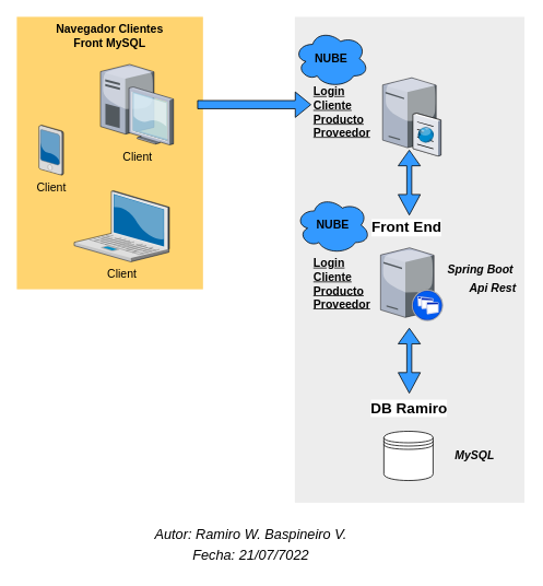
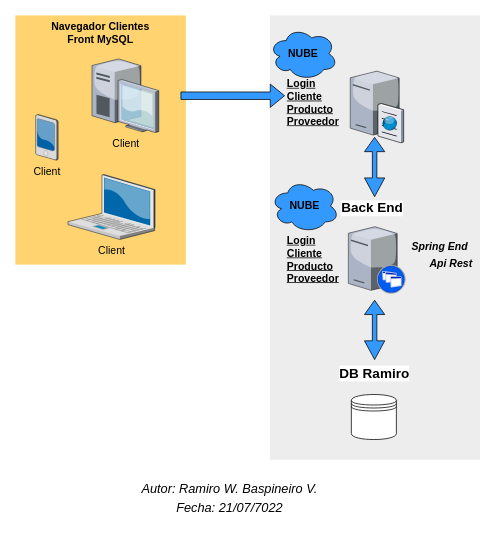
- <mxCell id="11" value="&lt;font style=&quot;font-size: 18px;&quot;&gt;&lt;b style=&quot;font-size: 18px;&quot;&gt;Front End&lt;/b&gt;&lt;/font&gt;" style="text;html=1;resizable=0;autosize=1;align=center;verticalAlign=middle;points=[];fillColor=none;strokeColor=none;rounded=0;fontSize=18;labelBackgroundColor=#FFFFFF;" vertex="1" parent="1"><mxGeometry x="439.5" y="257" width="110" height="40" as="geometry" /></mxCell>
+ <mxCell id="11" value="&lt;font style=&quot;font-size: 18px;&quot;&gt;&lt;b style=&quot;font-size: 18px;&quot;&gt;Back End&lt;/b&gt;&lt;/font&gt;" style="text;html=1;resizable=0;autosize=1;align=center;verticalAlign=middle;points=[];fillColor=none;strokeColor=none;rounded=0;fontSize=18;labelBackgroundColor=#FFFFFF;" vertex="1" parent="1"><mxGeometry x="439.5" y="257" width="110" height="40" as="geometry" /></mxCell>
- <mxCell id="19" value="&lt;i&gt;&lt;b&gt;Spring Boot&lt;/b&gt;&lt;/i&gt;" style="text;html=1;align=center;verticalAlign=middle;resizable=0;points=[];autosize=1;strokeColor=none;fillColor=none;fontSize=14;" vertex="1" parent="1"><mxGeometry x="535" y="313" width="100" height="30" as="geometry" /></mxCell>
+ <mxCell id="19" value="&lt;i&gt;&lt;b&gt;Spring End&lt;/b&gt;&lt;/i&gt;" style="text;html=1;align=center;verticalAlign=middle;resizable=0;points=[];autosize=1;strokeColor=none;fillColor=none;fontSize=14;" vertex="1" parent="1"><mxGeometry x="535" y="313" width="100" height="30" as="geometry" /></mxCell>
- <mxCell id="20" value="&lt;i&gt;&lt;b&gt;MySQL&lt;/b&gt;&lt;/i&gt;" style="text;html=1;align=center;verticalAlign=middle;resizable=0;points=[];autosize=1;strokeColor=none;fillColor=none;fontSize=14;" vertex="1" parent="1"><mxGeometry x="543" y="540" width="70" height="30" as="geometry" /></mxCell>
